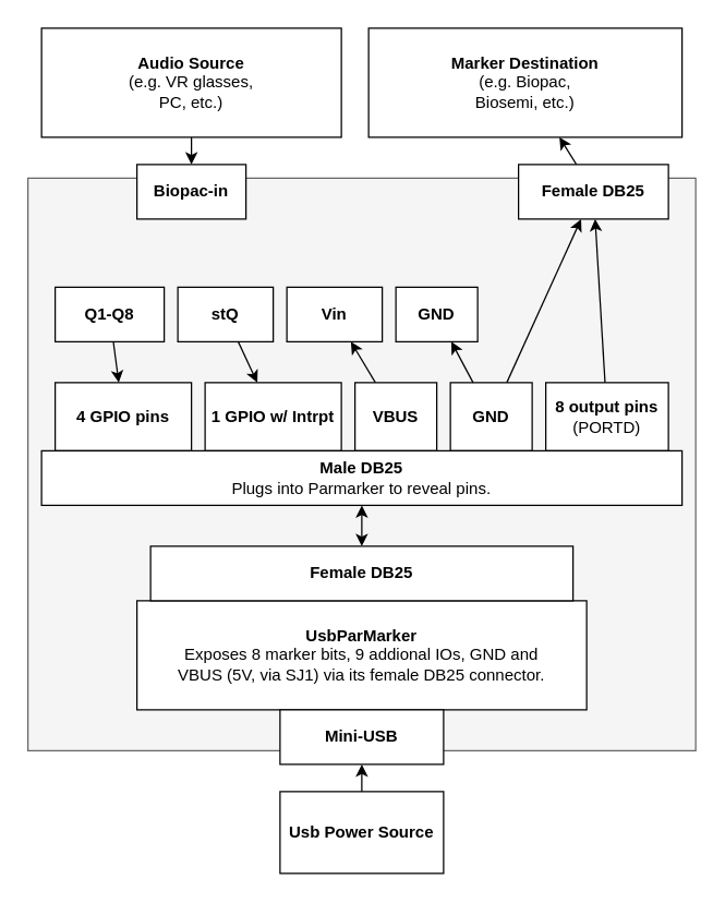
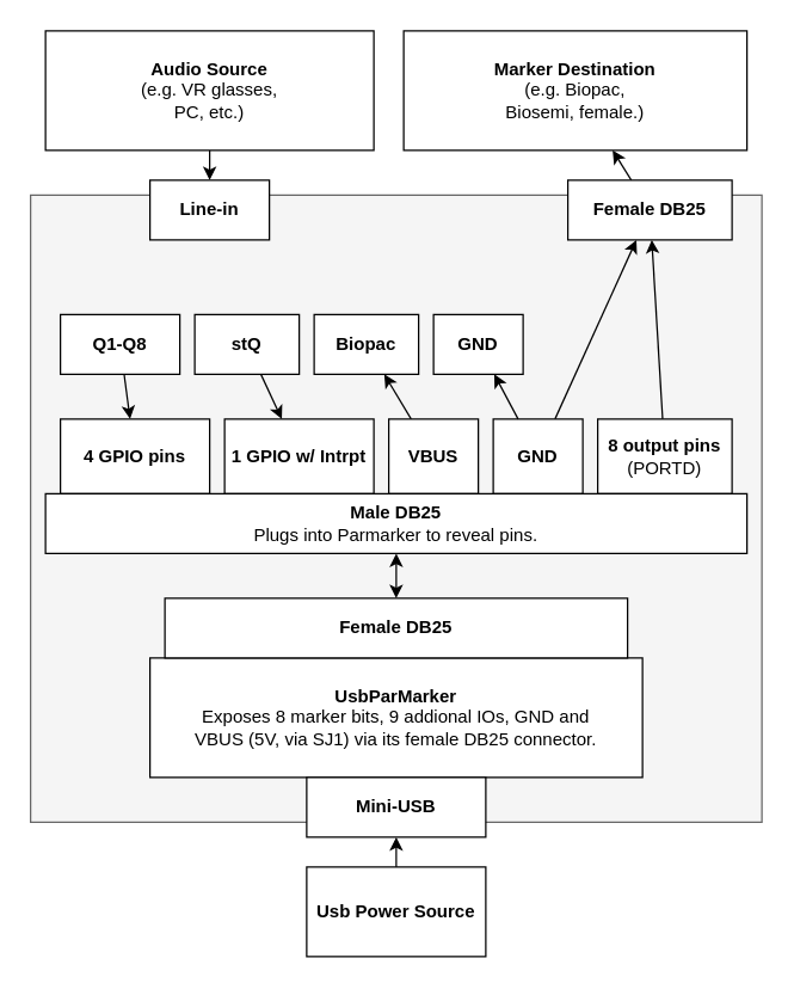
- <mxCell id="12" value="&lt;b&gt;Marker Destination&lt;/b&gt;&lt;br&gt;(e.g. Biopac,&lt;br&gt;Biosemi, etc.)" style="rounded=0;whiteSpace=wrap;html=1;" vertex="1" parent="1"><mxGeometry x="270" y="20" width="230" height="80" as="geometry" /></mxCell>
+ <mxCell id="12" value="&lt;b&gt;Marker Destination&lt;/b&gt;&lt;br&gt;(e.g. Biopac,&lt;br&gt;Biosemi, female.)" style="rounded=0;whiteSpace=wrap;html=1;" vertex="1" parent="1"><mxGeometry x="270" y="20" width="230" height="80" as="geometry" /></mxCell>
- <mxCell id="24" value="&lt;b&gt;Biopac-in&lt;/b&gt;" style="rounded=0;whiteSpace=wrap;html=1;" vertex="1" parent="1"><mxGeometry x="100" y="120" width="80" height="40" as="geometry" /></mxCell>
+ <mxCell id="24" value="&lt;b&gt;Line-in&lt;/b&gt;" style="rounded=0;whiteSpace=wrap;html=1;" vertex="1" parent="1"><mxGeometry x="100" y="120" width="80" height="40" as="geometry" /></mxCell>
- <mxCell id="29" value="&lt;b&gt;Vin&lt;/b&gt;" style="rounded=0;whiteSpace=wrap;html=1;" vertex="1" parent="1"><mxGeometry x="210" y="210" width="70" height="40" as="geometry" /></mxCell>
+ <mxCell id="29" value="&lt;b&gt;Biopac&lt;/b&gt;" style="rounded=0;whiteSpace=wrap;html=1;" vertex="1" parent="1"><mxGeometry x="210" y="210" width="70" height="40" as="geometry" /></mxCell>
